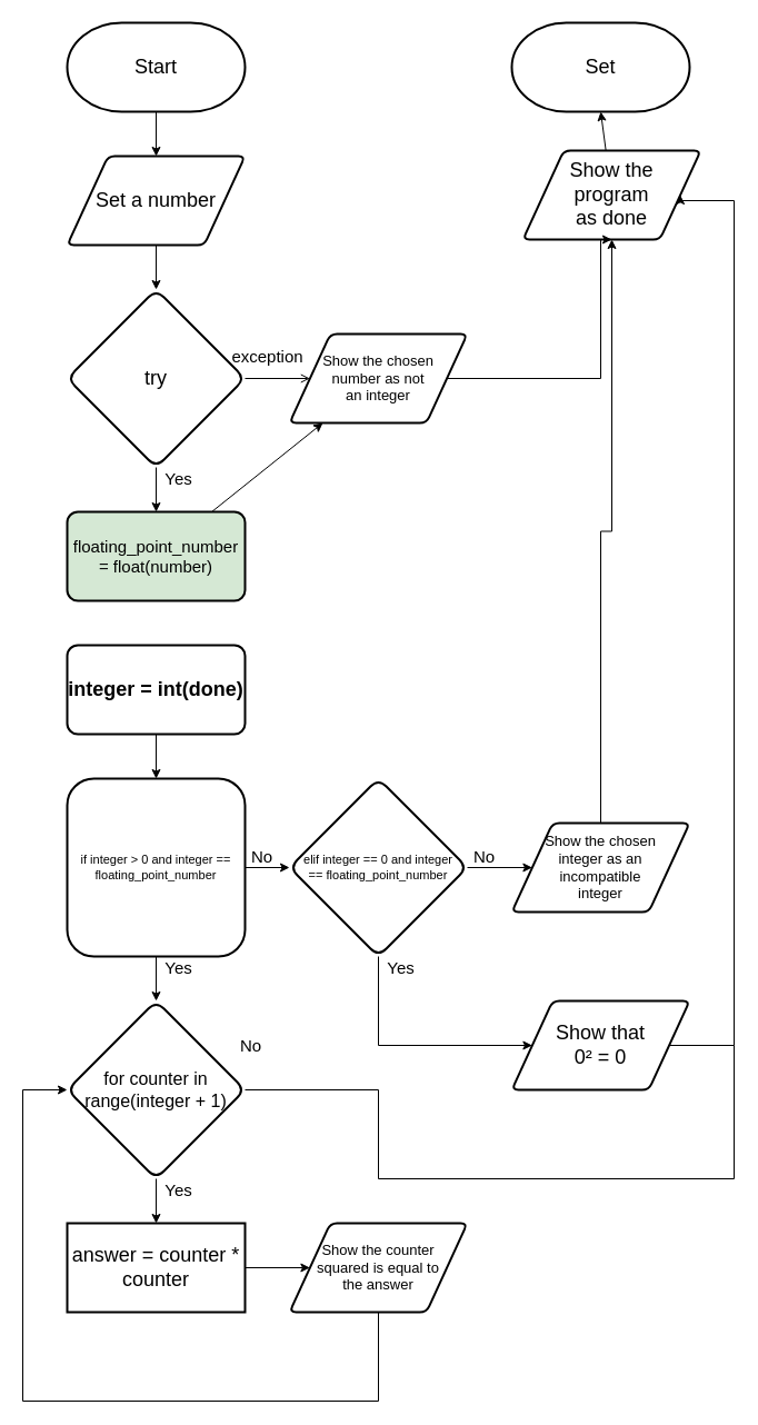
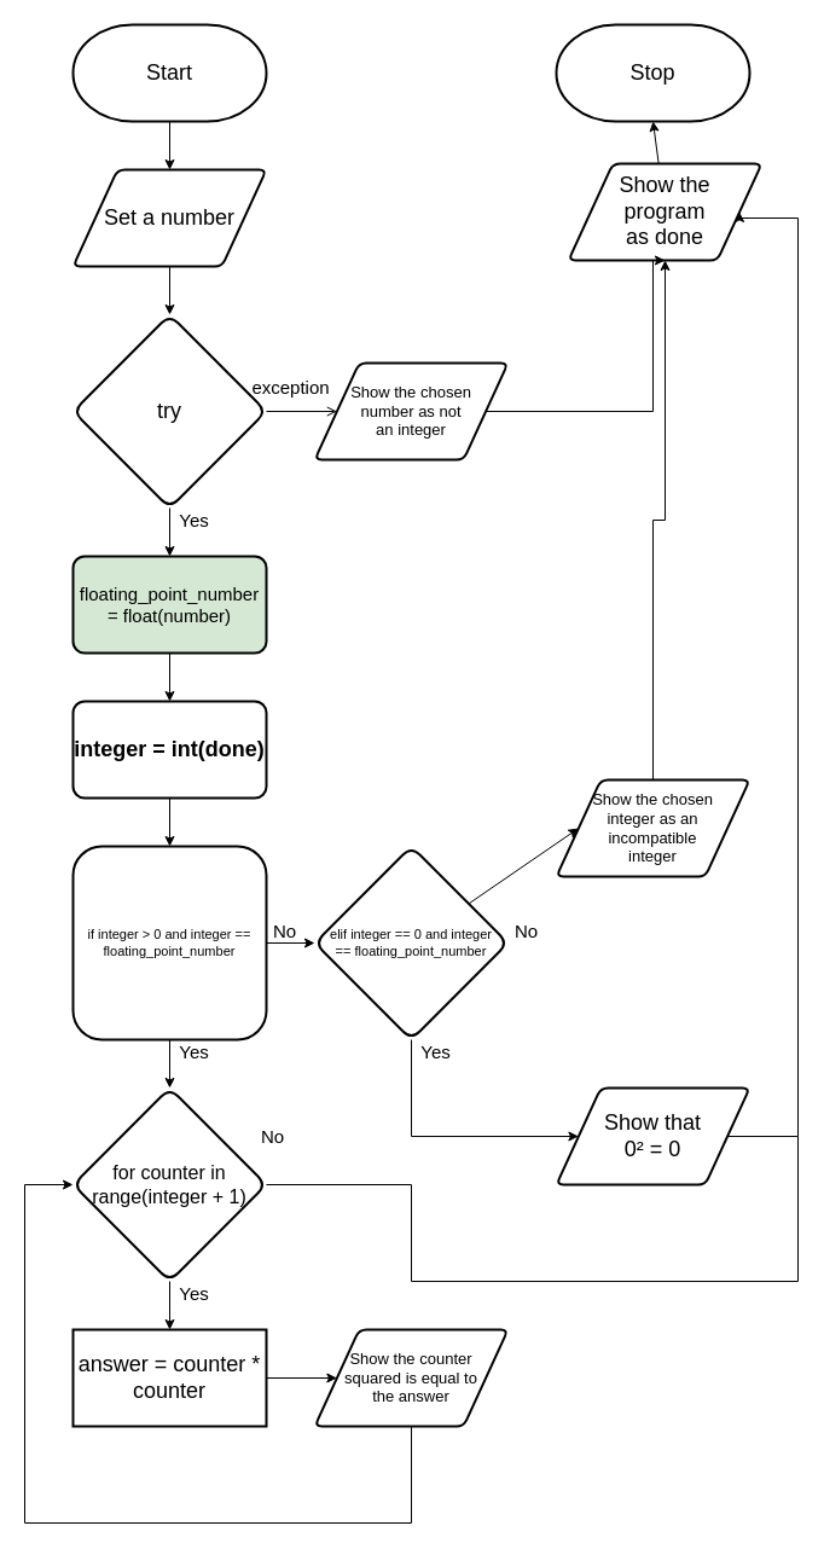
- <mxCell id="4" value="&lt;font style=&quot;font-size: 18px&quot;&gt;Set&lt;/font&gt;" style="strokeWidth=2;html=1;shape=mxgraph.flowchart.terminator;whiteSpace=wrap;" parent="1" vertex="1"><mxGeometry x="460" width="160" height="80" as="geometry" y="20" /></mxCell>
+ <mxCell id="4" value="&lt;font style=&quot;font-size: 18px&quot;&gt;Stop&lt;/font&gt;" style="strokeWidth=2;html=1;shape=mxgraph.flowchart.terminator;whiteSpace=wrap;" parent="1" vertex="1"><mxGeometry x="460" width="160" height="80" as="geometry" y="20" /></mxCell>
- <mxCell id="19" style="edgeStyle=none;html=1;fontSize=15;" edge="1" parent="1" source="20" target="17"><mxGeometry relative="1" as="geometry" /></mxCell>
+ <mxCell id="19" style="edgeStyle=none;html=1;entryX=0.5;entryY=0;entryDx=0;entryDy=0;fontSize=15;" edge="1" parent="1" source="20" target="24"><mxGeometry relative="1" as="geometry" /></mxCell>
- <mxCell id="22" value="&lt;font style=&quot;font-size: 13px&quot;&gt;Show the chosen &lt;br&gt;integer as an&lt;br&gt;incompatible&lt;br&gt;integer&lt;/font&gt;" style="shape=parallelogram;html=1;strokeWidth=2;perimeter=parallelogramPerimeter;whiteSpace=wrap;rounded=1;arcSize=12;size=0.23;fontSize=13;" parent="1" vertex="1"><mxGeometry x="460" y="740" width="160" height="80" as="geometry" /></mxCell>
+ <mxCell id="22" value="&lt;font style=&quot;font-size: 13px&quot;&gt;Show the chosen &lt;br&gt;integer as an&lt;br&gt;incompatible&lt;br&gt;integer&lt;/font&gt;" style="shape=parallelogram;html=1;strokeWidth=2;perimeter=parallelogramPerimeter;whiteSpace=wrap;rounded=1;arcSize=12;size=0.23;fontSize=13;" parent="1" vertex="1"><mxGeometry x="460" y="645" width="160" height="80" as="geometry" /></mxCell>
